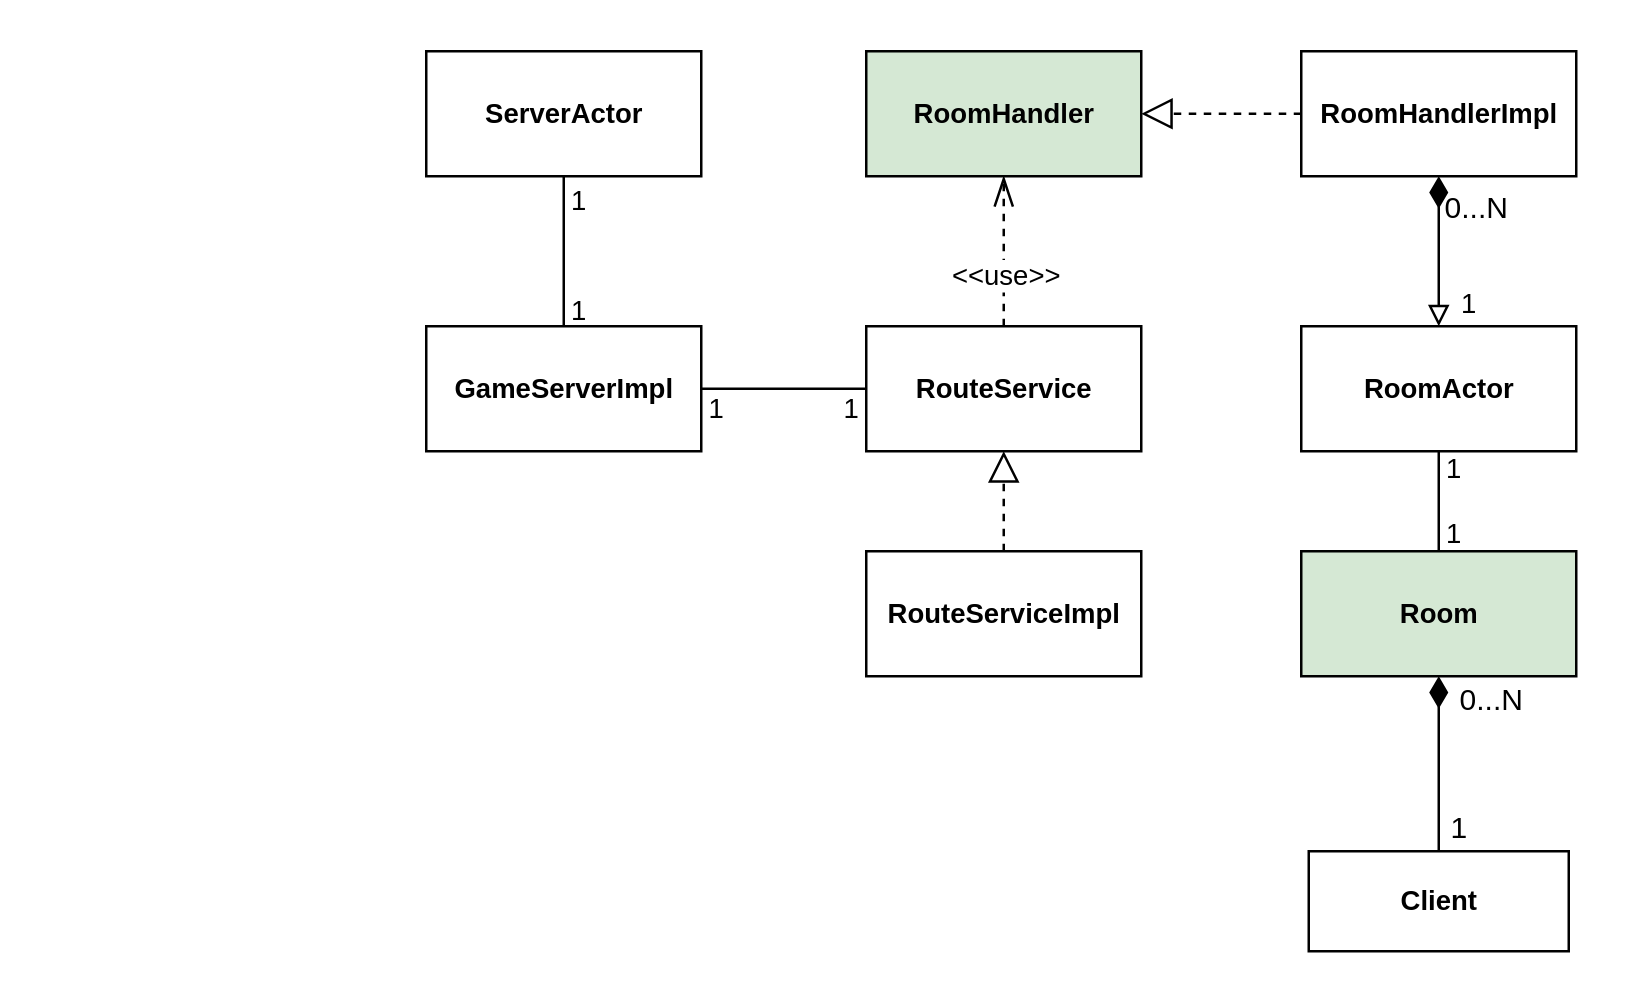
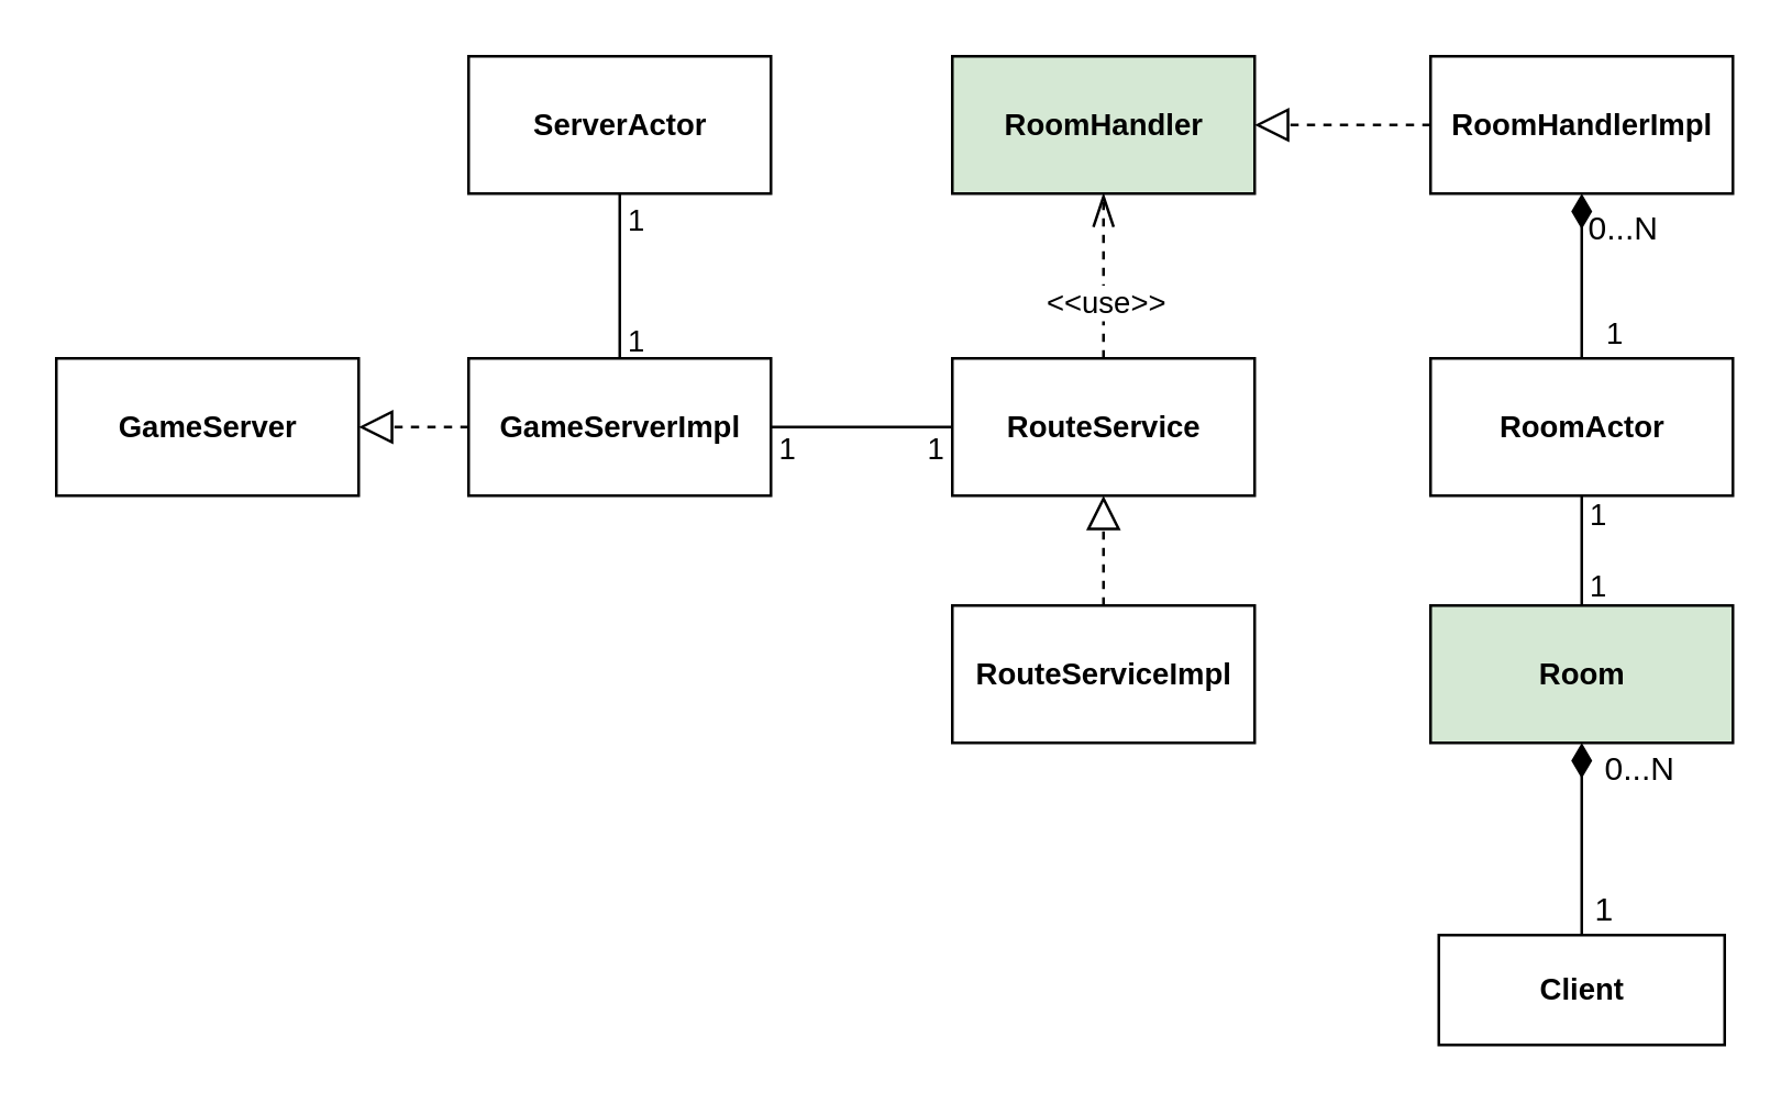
- <mxCell id="12" style="rounded=0;orthogonalLoop=1;jettySize=auto;html=1;endArrow=block;endFill=0;fontSize=11;startArrow=diamondThin;startFill=1;strokeWidth=1;endSize=6;startSize=10;" edge="1" parent="1" source="32" target="19"><mxGeometry relative="1" as="geometry"><mxPoint x="494" y="220" as="sourcePoint" /><mxPoint x="634" y="220" as="targetPoint" /></mxGeometry></mxCell>
+ <mxCell id="12" style="rounded=0;orthogonalLoop=1;jettySize=auto;html=1;endArrow=none;endFill=0;fontSize=11;startArrow=diamondThin;startFill=1;strokeWidth=1;endSize=6;startSize=10;" edge="1" parent="1" source="32" target="19"><mxGeometry relative="1" as="geometry"><mxPoint x="494" y="220" as="sourcePoint" /><mxPoint x="634" y="220" as="targetPoint" /></mxGeometry></mxCell>
+ <mxCell id="2" value="&lt;b&gt;GameServer&lt;/b&gt;" style="html=1;fontSize=11;" vertex="1" parent="1"><mxGeometry x="20" y="130" width="110" height="50" as="geometry" /></mxCell>
+ <mxCell id="20" style="edgeStyle=none;rounded=0;orthogonalLoop=1;jettySize=auto;html=1;dashed=1;startArrow=none;startFill=0;startSize=10;endArrow=block;endFill=0;endSize=10;strokeWidth=1;fontSize=11;" edge="1" parent="1" source="24" target="2"><mxGeometry relative="1" as="geometry" /></mxCell>
